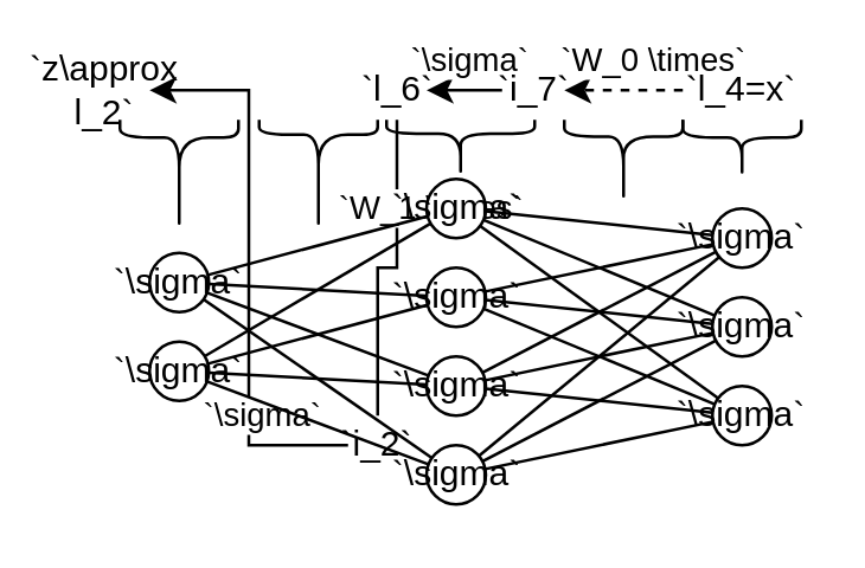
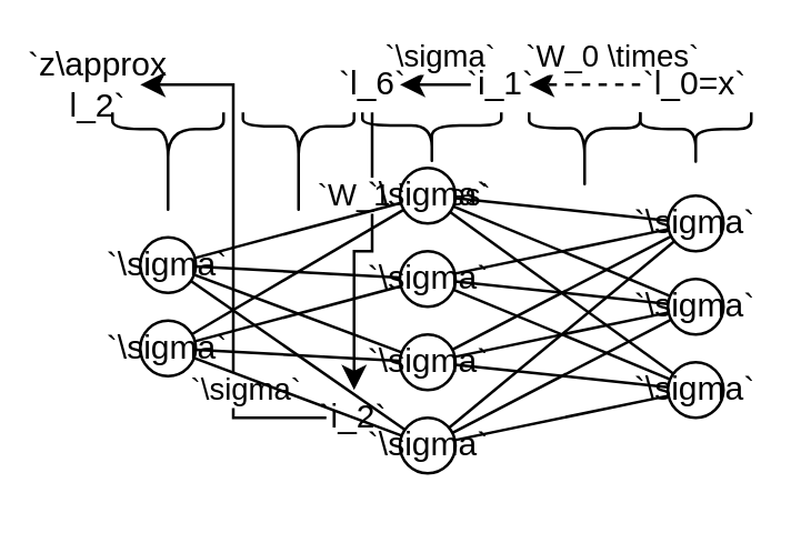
- <mxCell id="5" value="`i_7`" style="text;html=1;strokeColor=none;fillColor=none;align=center;verticalAlign=middle;whiteSpace=wrap;rounded=0;" vertex="1" parent="1"><mxGeometry x="170" y="20" width="20" height="20" as="geometry" /></mxCell>
+ <mxCell id="5" value="`i_1`" style="text;html=1;strokeColor=none;fillColor=none;align=center;verticalAlign=middle;whiteSpace=wrap;rounded=0;" vertex="1" parent="1"><mxGeometry x="170" y="20" width="20" height="20" as="geometry" /></mxCell>
- <mxCell id="3" value="`l_4=x`&lt;br&gt;" style="text;html=1;strokeColor=none;fillColor=none;align=center;verticalAlign=middle;whiteSpace=wrap;rounded=0;" vertex="1" parent="1"><mxGeometry x="230" y="20" width="40" height="20" as="geometry" /></mxCell>
+ <mxCell id="3" value="`l_0=x`&lt;br&gt;" style="text;html=1;strokeColor=none;fillColor=none;align=center;verticalAlign=middle;whiteSpace=wrap;rounded=0;" vertex="1" parent="1"><mxGeometry x="230" y="20" width="40" height="20" as="geometry" /></mxCell>
- <mxCell id="6" value="`W_1 \times`" style="edgeStyle=orthogonalEdgeStyle;rounded=0;orthogonalLoop=1;jettySize=auto;html=1;endArrow=none;" edge="1" parent="1" source="7" target="8"><mxGeometry x="0.08" y="12" relative="1" as="geometry"><mxPoint x="6" y="-22" as="offset" /></mxGeometry></mxCell>
+ <mxCell id="6" value="`W_1 \times`" style="edgeStyle=orthogonalEdgeStyle;rounded=0;orthogonalLoop=1;jettySize=auto;html=1;" edge="1" parent="1" source="7" target="8"><mxGeometry x="0.08" y="12" relative="1" as="geometry"><mxPoint x="6" y="-22" as="offset" /></mxGeometry></mxCell>
